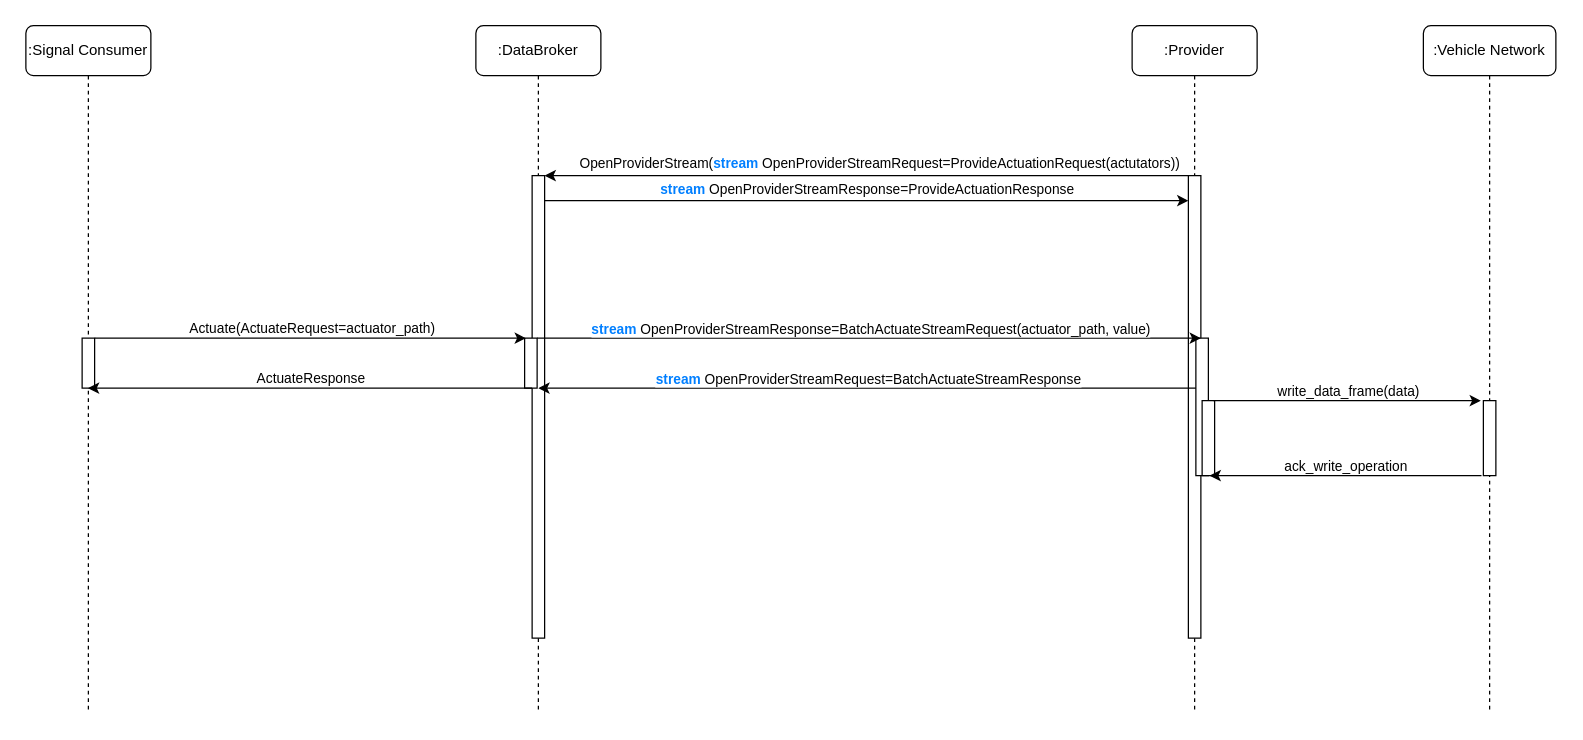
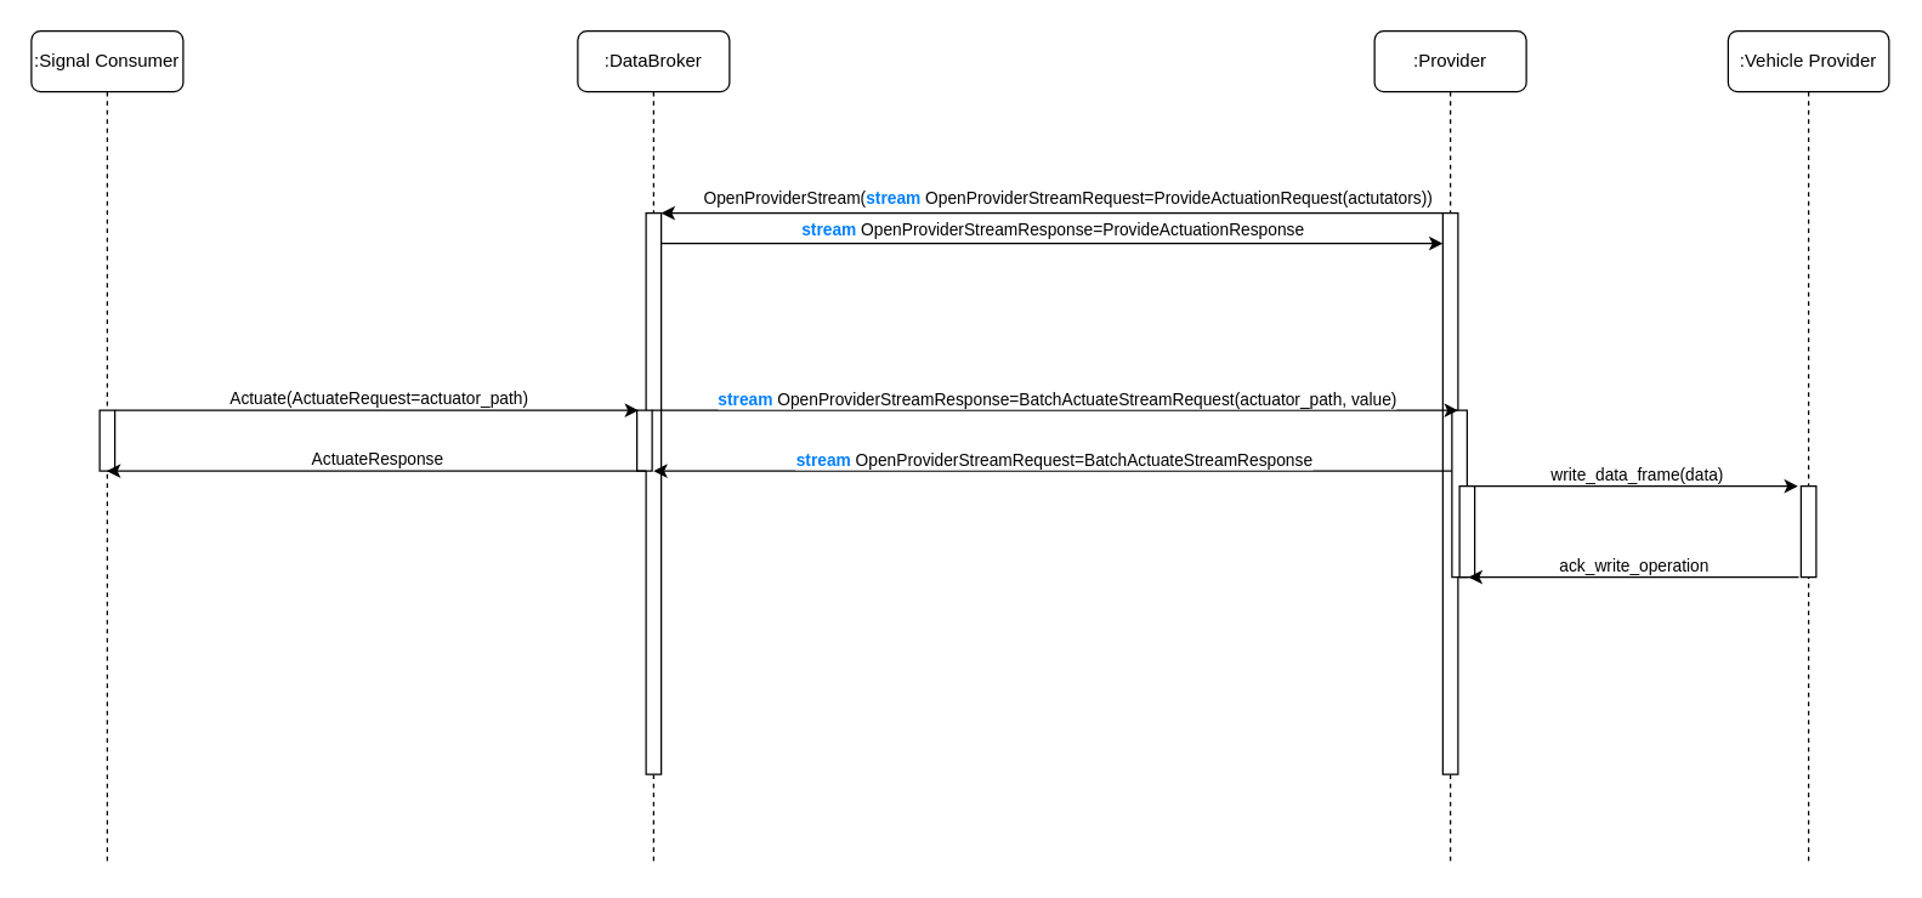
- <mxCell id="11" value=":Vehicle Network" style="shape=umlLifeline;perimeter=lifelinePerimeter;whiteSpace=wrap;html=1;container=1;collapsible=0;recursiveResize=0;outlineConnect=0;rounded=1;" parent="1" vertex="1"><mxGeometry x="1138" y="20" width="106" height="550" as="geometry" /></mxCell>
+ <mxCell id="11" value=":Vehicle Provider" style="shape=umlLifeline;perimeter=lifelinePerimeter;whiteSpace=wrap;html=1;container=1;collapsible=0;recursiveResize=0;outlineConnect=0;rounded=1;" parent="1" vertex="1"><mxGeometry x="1138" y="20" width="106" height="550" as="geometry" /></mxCell>
